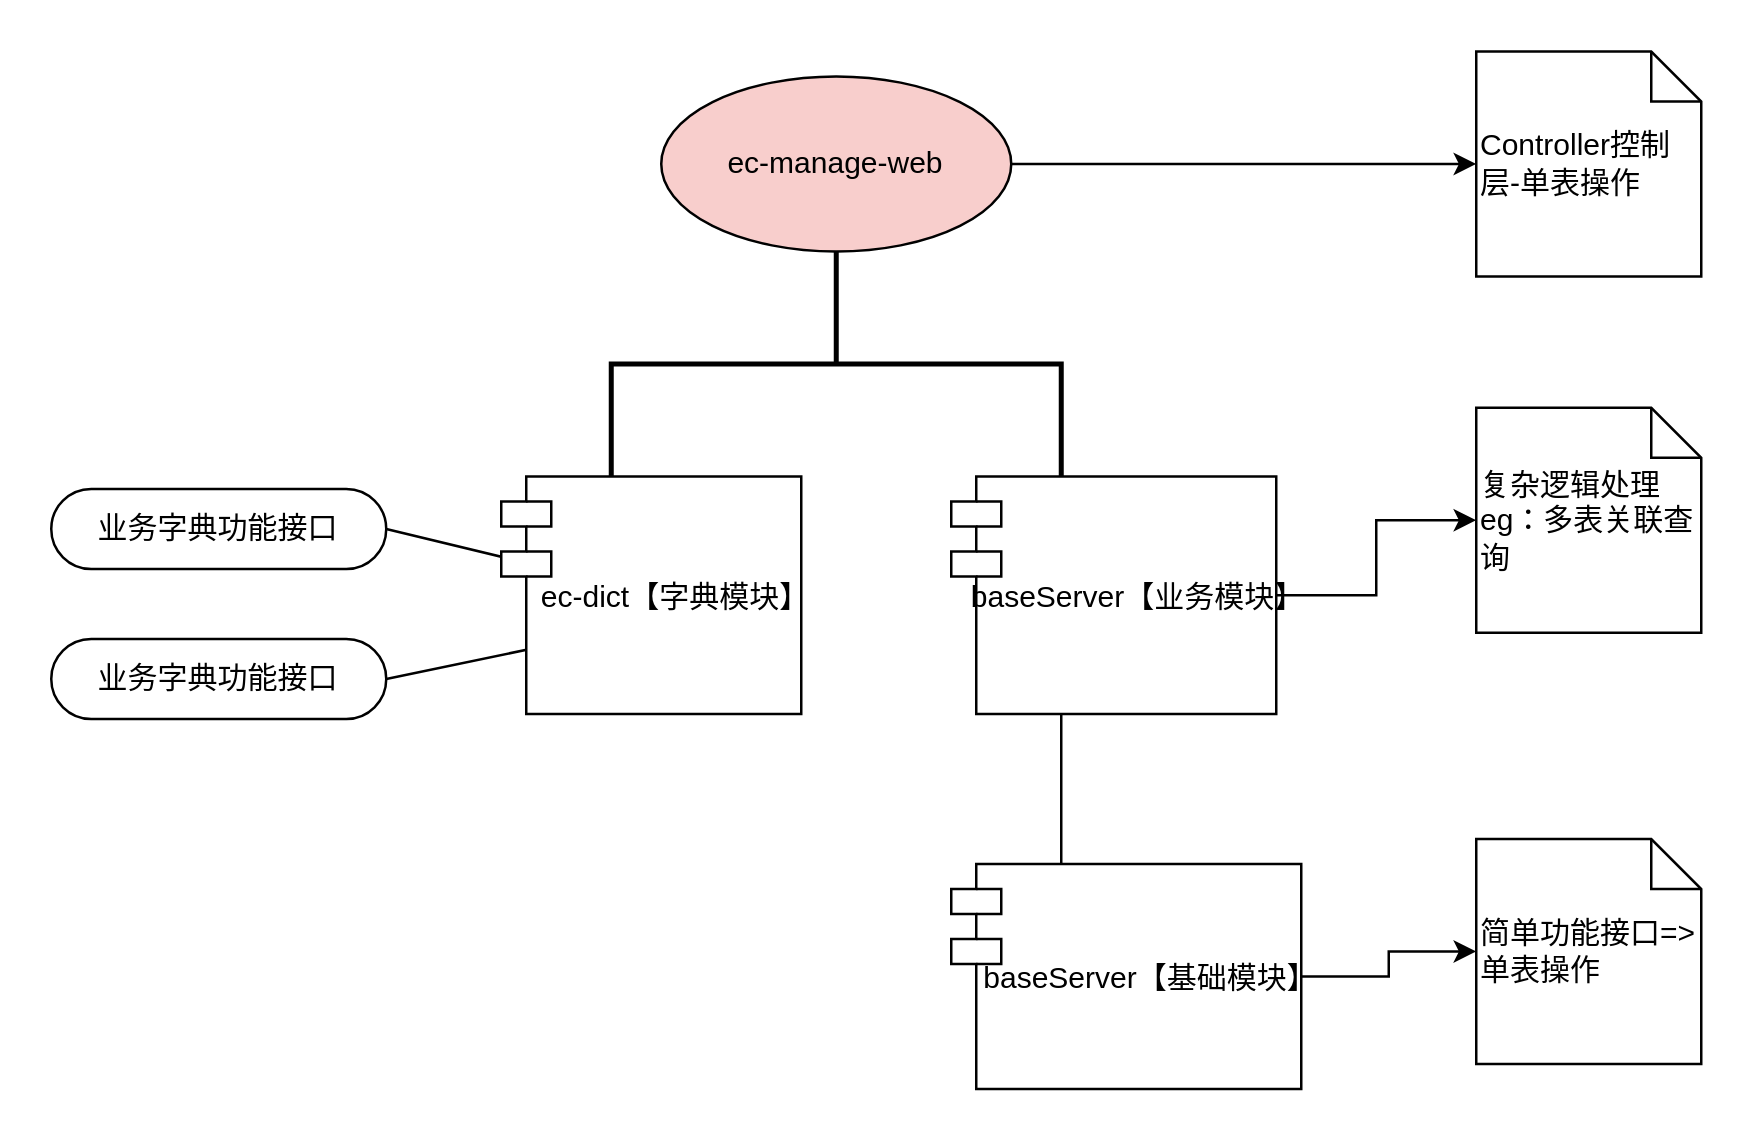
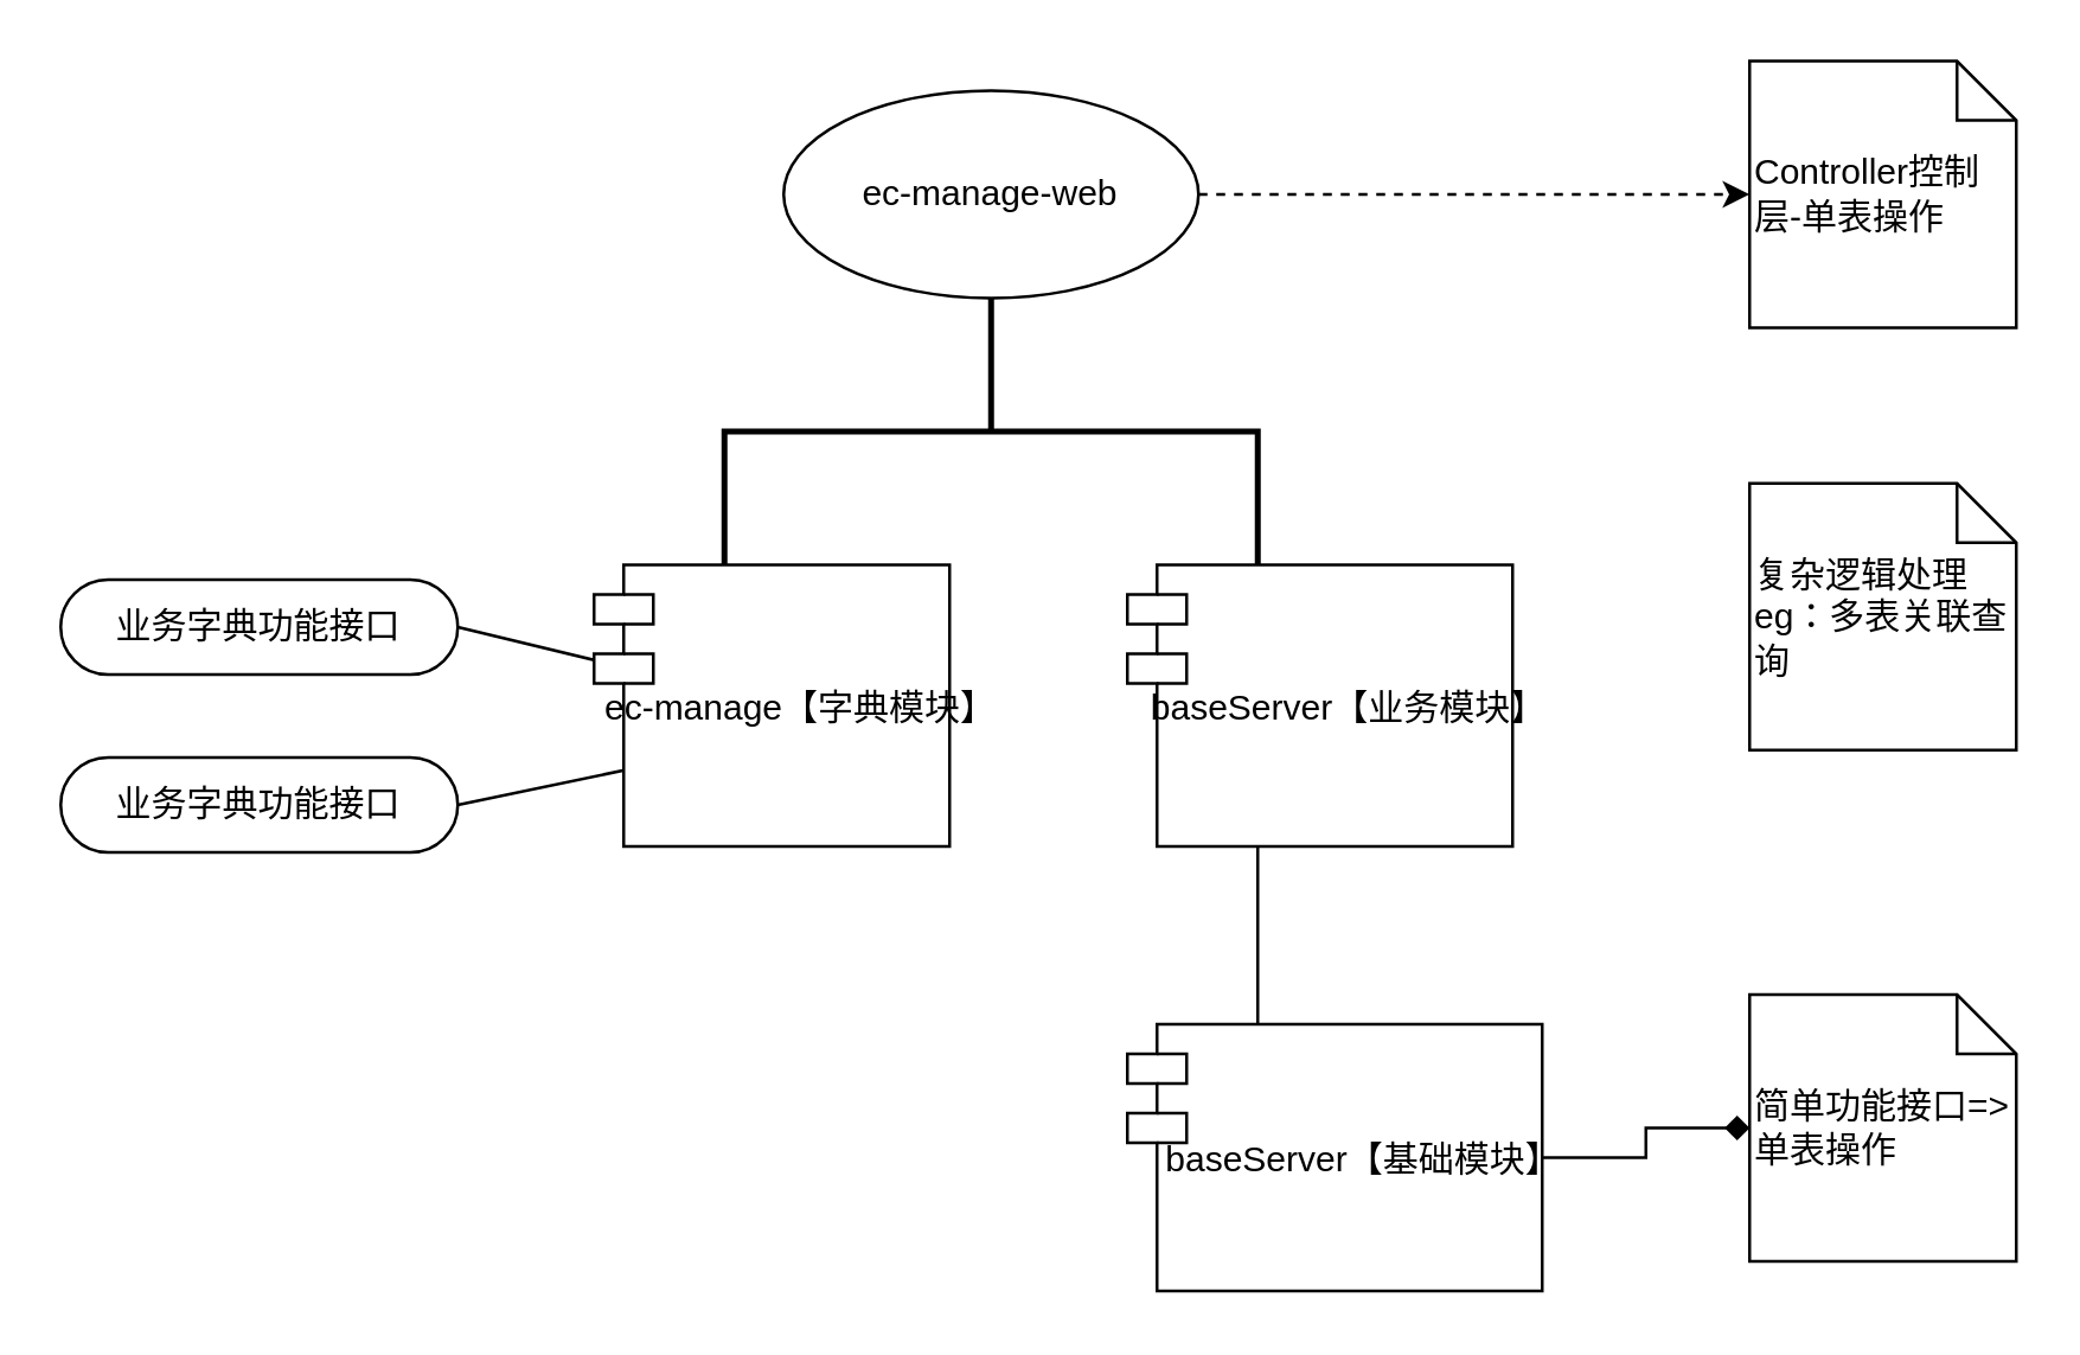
- <mxCell id="16" value="ec-manage-web" style="ellipse;whiteSpace=wrap;html=1;align=center;fillColor=#f8cecc;" vertex="1" parent="1"><mxGeometry x="264" y="30" width="140" height="70" as="geometry" /></mxCell>
+ <mxCell id="16" value="ec-manage-web" style="ellipse;whiteSpace=wrap;html=1;align=center;" vertex="1" parent="1"><mxGeometry x="264" y="30" width="140" height="70" as="geometry" /></mxCell>
- <mxCell id="15" value="" style="edgeStyle=orthogonalEdgeStyle;rounded=0;orthogonalLoop=1;jettySize=auto;html=1;" edge="1" parent="1" source="16" target="17"><mxGeometry relative="1" as="geometry" /></mxCell>
+ <mxCell id="15" value="" style="edgeStyle=orthogonalEdgeStyle;rounded=0;orthogonalLoop=1;jettySize=auto;html=1;dashed=1;" edge="1" parent="1" source="16" target="17"><mxGeometry relative="1" as="geometry" /></mxCell>
- <mxCell id="9" value="" style="edgeStyle=orthogonalEdgeStyle;rounded=0;orthogonalLoop=1;jettySize=auto;html=1;" edge="1" parent="1" source="10" target="13"><mxGeometry relative="1" as="geometry" /></mxCell>
- <mxCell id="8" value="ec-dict【字典模块】" style="shape=module;align=left;spacingLeft=20;align=center;verticalAlign=middle;" vertex="1" parent="1"><mxGeometry x="200" y="190" width="120" height="95" as="geometry" /></mxCell>
+ <mxCell id="8" value="ec-manage【字典模块】" style="shape=module;align=left;spacingLeft=20;align=center;verticalAlign=middle;" vertex="1" parent="1"><mxGeometry x="200" y="190" width="120" height="95" as="geometry" /></mxCell>
- <mxCell id="11" value="" style="edgeStyle=orthogonalEdgeStyle;rounded=0;orthogonalLoop=1;jettySize=auto;html=1;" edge="1" parent="1" source="12" target="14"><mxGeometry relative="1" as="geometry" /></mxCell>
+ <mxCell id="11" value="" style="edgeStyle=orthogonalEdgeStyle;rounded=0;orthogonalLoop=1;jettySize=auto;html=1;endArrow=diamond;" edge="1" parent="1" source="12" target="14"><mxGeometry relative="1" as="geometry" /></mxCell>
